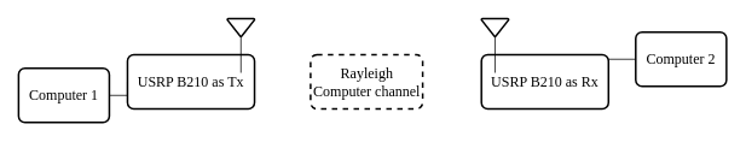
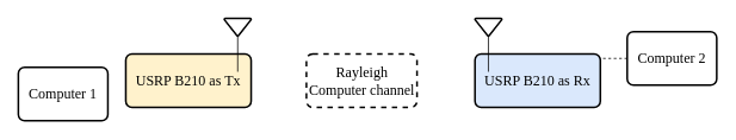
- <mxCell id="4" style="edgeStyle=orthogonalEdgeStyle;rounded=0;orthogonalLoop=1;jettySize=auto;html=1;exitX=0;exitY=0.5;exitDx=0;exitDy=0;entryX=1;entryY=0.5;entryDx=0;entryDy=0;endArrow=none;endFill=0;fontFamily=Times New Roman;fontSize=16;" edge="1" parent="1" source="5" target="7"><mxGeometry relative="1" as="geometry" /></mxCell>
+ <mxCell id="4" style="edgeStyle=orthogonalEdgeStyle;rounded=0;orthogonalLoop=1;jettySize=auto;html=1;exitX=0;exitY=0.5;exitDx=0;exitDy=0;entryX=1;entryY=0.5;entryDx=0;entryDy=0;endArrow=none;endFill=0;fontFamily=Times New Roman;fontSize=16;dashed=1;" edge="1" parent="1" source="5" target="7"><mxGeometry relative="1" as="geometry" /></mxCell>
- <mxCell id="6" value="USRP B210 as Tx" style="rounded=1;whiteSpace=wrap;html=1;absoluteArcSize=1;arcSize=14;strokeWidth=2;fontFamily=Times New Roman;fontSize=16;" vertex="1" parent="1"><mxGeometry x="140" y="60" width="140" height="60" as="geometry" /></mxCell>
+ <mxCell id="6" value="USRP B210 as Tx" style="rounded=1;whiteSpace=wrap;html=1;absoluteArcSize=1;arcSize=14;strokeWidth=2;fontFamily=Times New Roman;fontSize=16;fillColor=#fff2cc;" vertex="1" parent="1"><mxGeometry x="140" y="60" width="140" height="60" as="geometry" /></mxCell>
- <mxCell id="7" value="USRP B210 as Rx" style="rounded=1;whiteSpace=wrap;html=1;absoluteArcSize=1;arcSize=14;strokeWidth=2;fontFamily=Times New Roman;fontSize=16;" vertex="1" parent="1"><mxGeometry x="530" y="60" width="140" height="60" as="geometry" /></mxCell>
+ <mxCell id="7" value="USRP B210 as Rx" style="rounded=1;whiteSpace=wrap;html=1;absoluteArcSize=1;arcSize=14;strokeWidth=2;fontFamily=Times New Roman;fontSize=16;fillColor=#dae8fc;" vertex="1" parent="1"><mxGeometry x="530" y="60" width="140" height="60" as="geometry" /></mxCell>
- <mxCell id="2" style="edgeStyle=orthogonalEdgeStyle;rounded=0;orthogonalLoop=1;jettySize=auto;html=1;exitX=1;exitY=0.5;exitDx=0;exitDy=0;entryX=0;entryY=0.5;entryDx=0;entryDy=0;endArrow=none;endFill=0;fontFamily=Times New Roman;fontSize=16;" edge="1" parent="1" source="3" target="6"><mxGeometry relative="1" as="geometry" /></mxCell>
